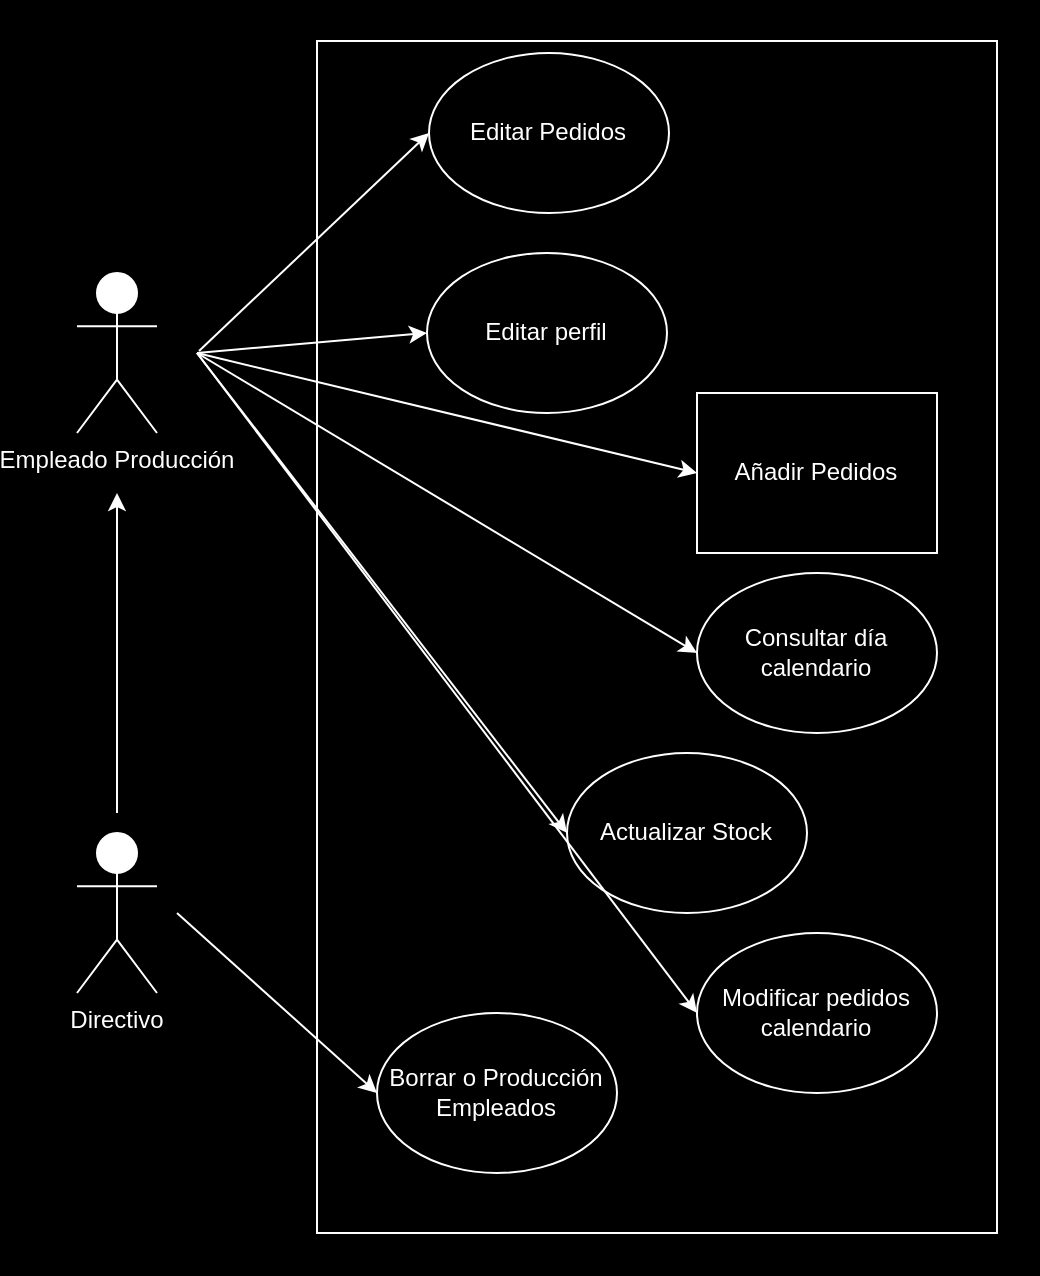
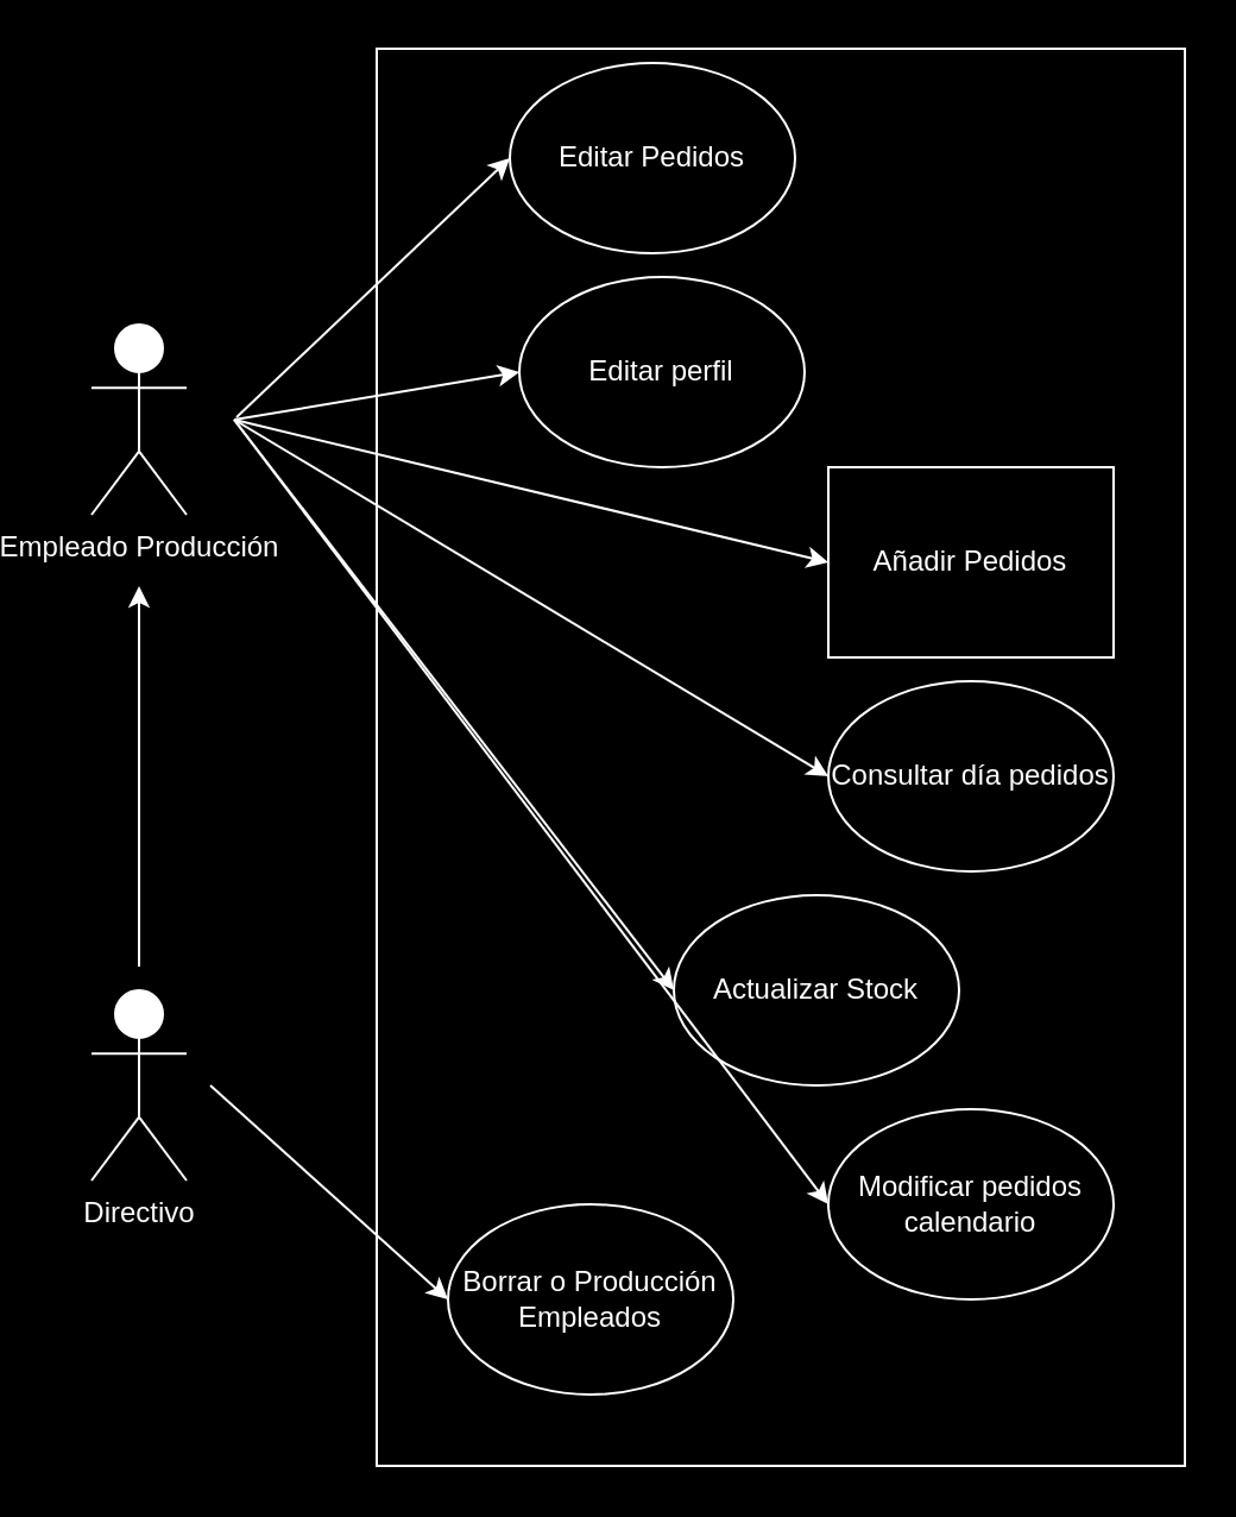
- <mxCell id="7" value="&lt;font color=&quot;#ffffff&quot;&gt;Editar perfil&lt;/font&gt;" style="ellipse;whiteSpace=wrap;html=1;strokeColor=#FFFFFF;fillColor=#000000;" parent="1" vertex="1"><mxGeometry x="195" y="126" width="120" height="80" as="geometry" /></mxCell>
+ <mxCell id="7" value="&lt;font color=&quot;#ffffff&quot;&gt;Editar perfil&lt;/font&gt;" style="ellipse;whiteSpace=wrap;html=1;strokeColor=#FFFFFF;fillColor=#000000;" parent="1" vertex="1"><mxGeometry x="200" y="116" width="120" height="80" as="geometry" /></mxCell>
- <mxCell id="10" value="Consultar día calendario" style="ellipse;whiteSpace=wrap;html=1;strokeColor=#FFFFFF;fillColor=#000000;fontColor=#FFFFFF;" parent="1" vertex="1"><mxGeometry x="330" y="286" width="120" height="80" as="geometry" /></mxCell>
+ <mxCell id="10" value="Consultar día pedidos" style="ellipse;whiteSpace=wrap;html=1;strokeColor=#FFFFFF;fillColor=#000000;fontColor=#FFFFFF;" parent="1" vertex="1"><mxGeometry x="330" y="286" width="120" height="80" as="geometry" /></mxCell>
